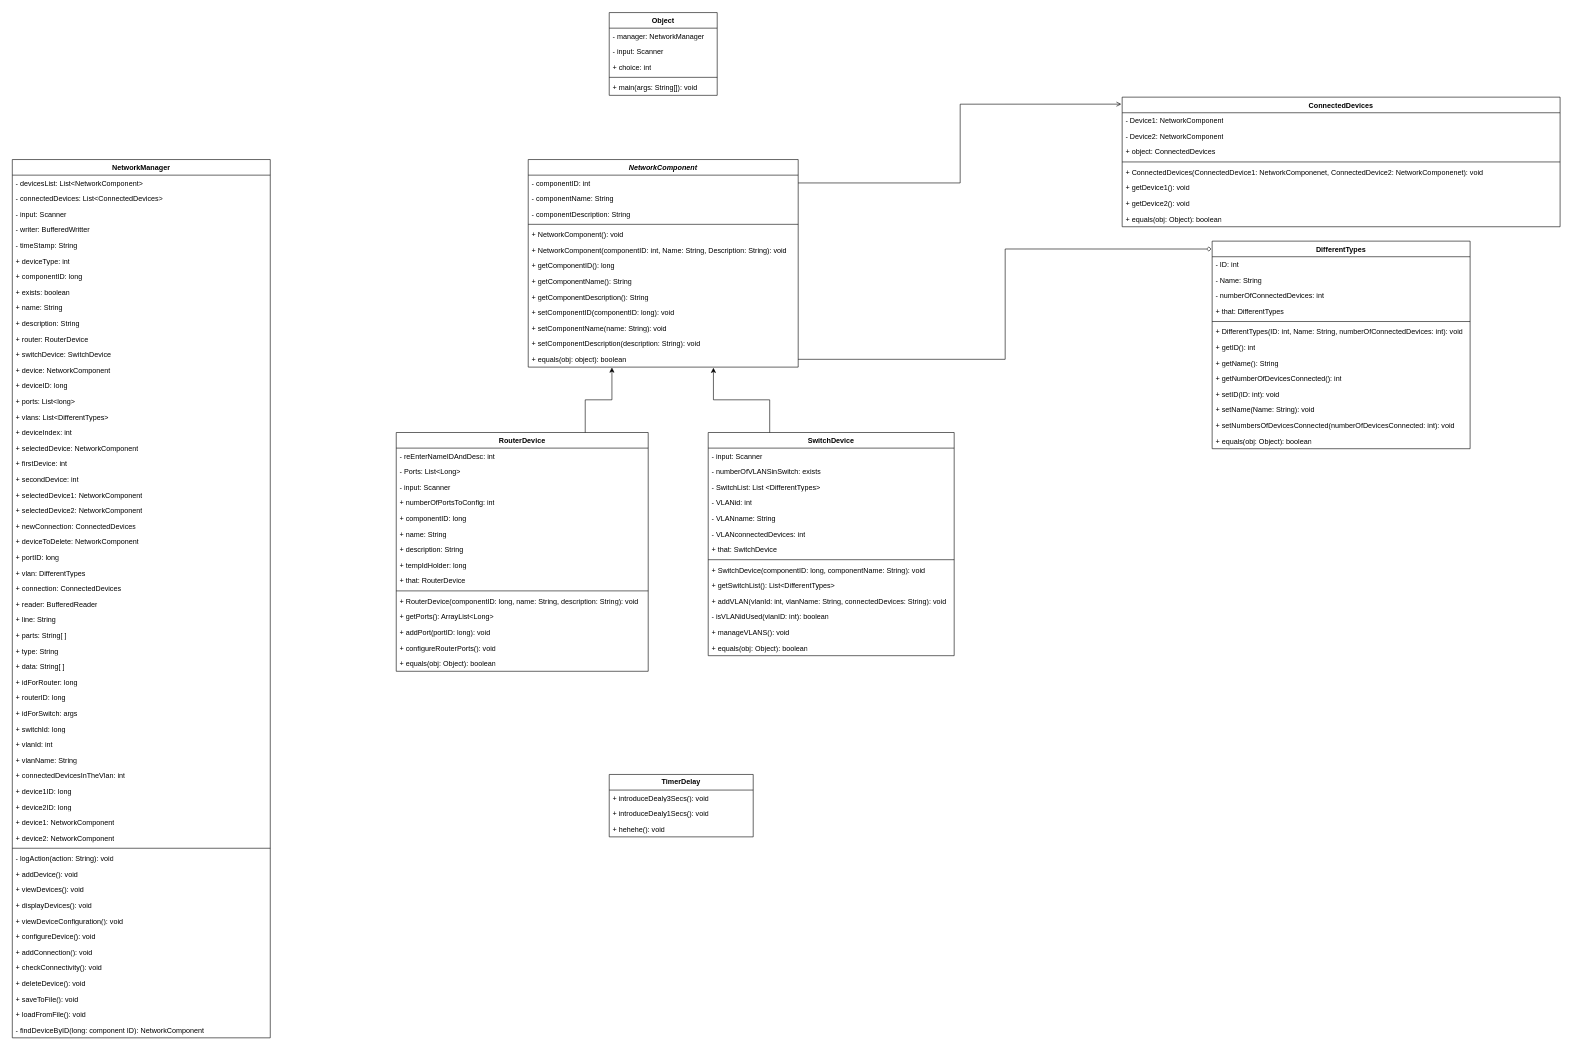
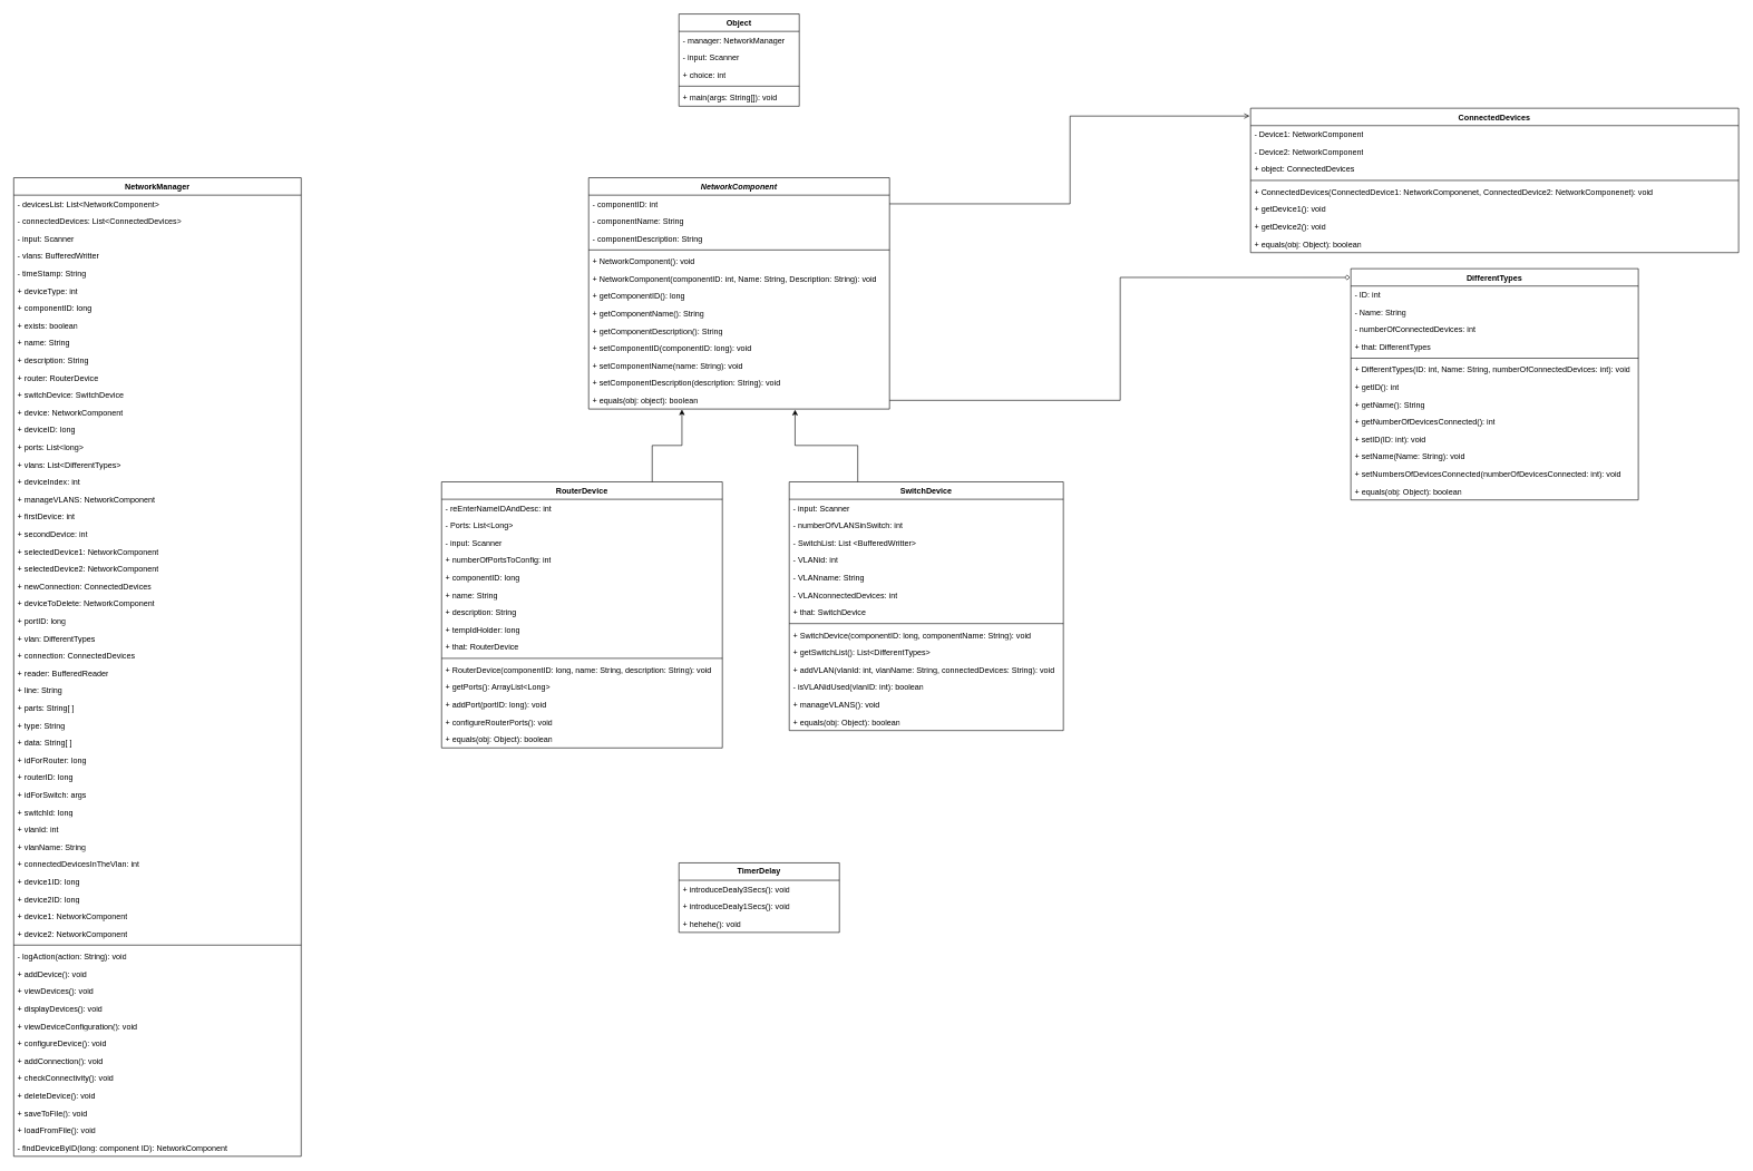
- <mxCell id="12" value="- writer: BufferedWritter" style="text;strokeColor=none;fillColor=none;align=left;verticalAlign=top;spacingLeft=4;spacingRight=4;overflow=hidden;rotatable=0;points=[[0,0.5],[1,0.5]];portConstraint=eastwest;whiteSpace=wrap;html=1;" parent="8" vertex="1"><mxGeometry y="104" width="430" height="26" as="geometry" /></mxCell>
+ <mxCell id="12" value="- vlans: BufferedWritter" style="text;strokeColor=none;fillColor=none;align=left;verticalAlign=top;spacingLeft=4;spacingRight=4;overflow=hidden;rotatable=0;points=[[0,0.5],[1,0.5]];portConstraint=eastwest;whiteSpace=wrap;html=1;" parent="8" vertex="1"><mxGeometry y="104" width="430" height="26" as="geometry" /></mxCell>
- <mxCell id="26" value="+ selectedDevice: NetworkComponent" style="text;strokeColor=none;fillColor=none;align=left;verticalAlign=top;spacingLeft=4;spacingRight=4;overflow=hidden;rotatable=0;points=[[0,0.5],[1,0.5]];portConstraint=eastwest;whiteSpace=wrap;html=1;" parent="8" vertex="1"><mxGeometry y="468" width="430" height="26" as="geometry" /></mxCell>
+ <mxCell id="26" value="+ manageVLANS: NetworkComponent" style="text;strokeColor=none;fillColor=none;align=left;verticalAlign=top;spacingLeft=4;spacingRight=4;overflow=hidden;rotatable=0;points=[[0,0.5],[1,0.5]];portConstraint=eastwest;whiteSpace=wrap;html=1;" parent="8" vertex="1"><mxGeometry y="468" width="430" height="26" as="geometry" /></mxCell>
- <mxCell id="97" value="- numberOfVLANSinSwitch: exists" style="text;strokeColor=none;fillColor=none;align=left;verticalAlign=top;spacingLeft=4;spacingRight=4;overflow=hidden;rotatable=0;points=[[0,0.5],[1,0.5]];portConstraint=eastwest;whiteSpace=wrap;html=1;" parent="95" vertex="1"><mxGeometry y="52" width="410" height="26" as="geometry" /></mxCell>
+ <mxCell id="97" value="- numberOfVLANSinSwitch: int" style="text;strokeColor=none;fillColor=none;align=left;verticalAlign=top;spacingLeft=4;spacingRight=4;overflow=hidden;rotatable=0;points=[[0,0.5],[1,0.5]];portConstraint=eastwest;whiteSpace=wrap;html=1;" parent="95" vertex="1"><mxGeometry y="52" width="410" height="26" as="geometry" /></mxCell>
- <mxCell id="98" value="- SwitchList: List &amp;lt;DifferentTypes&amp;gt;" style="text;strokeColor=none;fillColor=none;align=left;verticalAlign=top;spacingLeft=4;spacingRight=4;overflow=hidden;rotatable=0;points=[[0,0.5],[1,0.5]];portConstraint=eastwest;whiteSpace=wrap;html=1;" parent="95" vertex="1"><mxGeometry y="78" width="410" height="26" as="geometry" /></mxCell>
+ <mxCell id="98" value="- SwitchList: List &amp;lt;BufferedWritter&amp;gt;" style="text;strokeColor=none;fillColor=none;align=left;verticalAlign=top;spacingLeft=4;spacingRight=4;overflow=hidden;rotatable=0;points=[[0,0.5],[1,0.5]];portConstraint=eastwest;whiteSpace=wrap;html=1;" parent="95" vertex="1"><mxGeometry y="78" width="410" height="26" as="geometry" /></mxCell>
